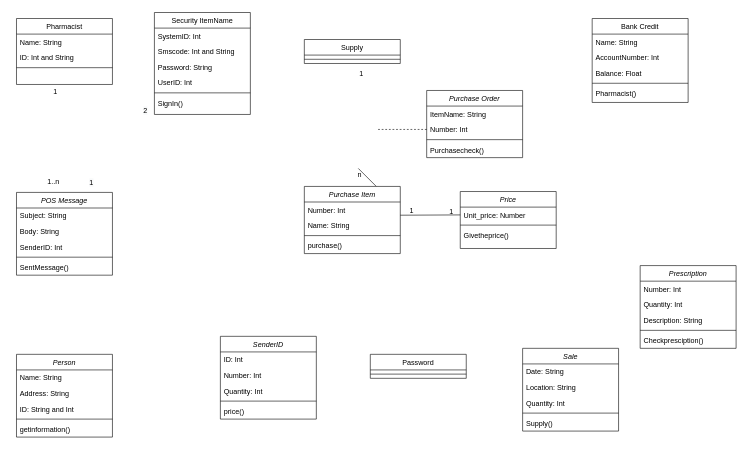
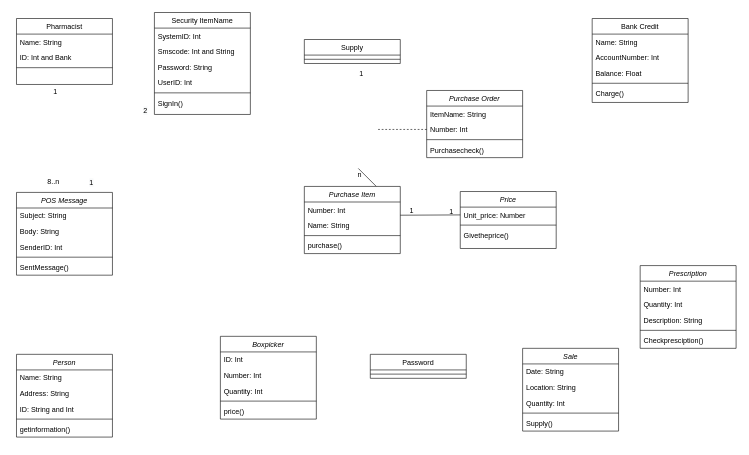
- <mxCell id="10" value="ID: Int and String" style="text;align=left;verticalAlign=top;spacingLeft=4;spacingRight=4;overflow=hidden;rotatable=0;points=[[0,0.5],[1,0.5]];portConstraint=eastwest;rounded=0;shadow=0;html=0;" parent="8" vertex="1"><mxGeometry y="52" width="160" height="26" as="geometry" /></mxCell>
+ <mxCell id="10" value="ID: Int and Bank" style="text;align=left;verticalAlign=top;spacingLeft=4;spacingRight=4;overflow=hidden;rotatable=0;points=[[0,0.5],[1,0.5]];portConstraint=eastwest;rounded=0;shadow=0;html=0;" parent="8" vertex="1"><mxGeometry y="52" width="160" height="26" as="geometry" /></mxCell>
- <mxCell id="68" value="Pharmacist()" style="text;align=left;verticalAlign=top;spacingLeft=4;spacingRight=4;overflow=hidden;rotatable=0;points=[[0,0.5],[1,0.5]];portConstraint=eastwest;" vertex="1" parent="63"><mxGeometry y="112" width="160" height="26" as="geometry" /></mxCell>
+ <mxCell id="68" value="Charge()" style="text;align=left;verticalAlign=top;spacingLeft=4;spacingRight=4;overflow=hidden;rotatable=0;points=[[0,0.5],[1,0.5]];portConstraint=eastwest;" vertex="1" parent="63"><mxGeometry y="112" width="160" height="26" as="geometry" /></mxCell>
- <mxCell id="73" value="1..n" style="resizable=0;align=left;verticalAlign=bottom;labelBackgroundColor=none;fontSize=12;" connectable="0" vertex="1" parent="1"><mxGeometry x="70" y="310" as="geometry" /></mxCell>
+ <mxCell id="73" value="8..n" style="resizable=0;align=left;verticalAlign=bottom;labelBackgroundColor=none;fontSize=12;" connectable="0" vertex="1" parent="1"><mxGeometry x="70" y="310" as="geometry" /></mxCell>
- <mxCell id="26" value="SenderID" style="swimlane;fontStyle=2;align=center;verticalAlign=top;childLayout=stackLayout;horizontal=1;startSize=26;horizontalStack=0;resizeParent=1;resizeLast=0;collapsible=1;marginBottom=0;rounded=0;shadow=0;strokeWidth=1;" vertex="1" parent="1"><mxGeometry x="360" y="560" width="160" height="138" as="geometry"><mxRectangle x="230" y="140" width="160" height="26" as="alternateBounds" /></mxGeometry></mxCell>
+ <mxCell id="26" value="Boxpicker" style="swimlane;fontStyle=2;align=center;verticalAlign=top;childLayout=stackLayout;horizontal=1;startSize=26;horizontalStack=0;resizeParent=1;resizeLast=0;collapsible=1;marginBottom=0;rounded=0;shadow=0;strokeWidth=1;" vertex="1" parent="1"><mxGeometry x="360" y="560" width="160" height="138" as="geometry"><mxRectangle x="230" y="140" width="160" height="26" as="alternateBounds" /></mxGeometry></mxCell>
